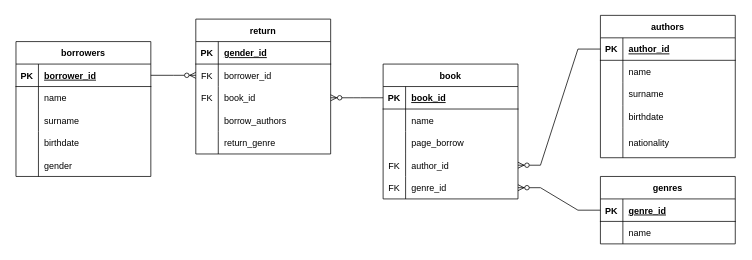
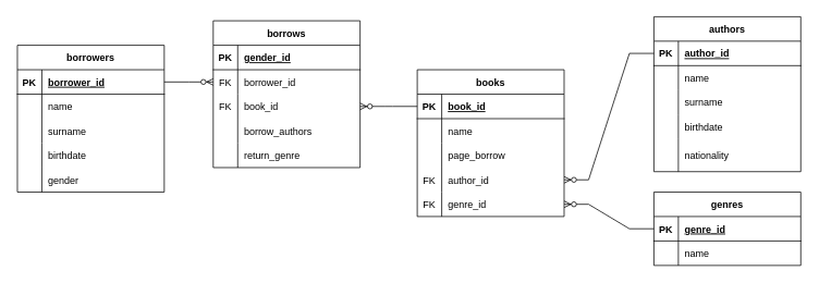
- <mxCell id="18" value="return" style="shape=table;startSize=30;container=1;collapsible=1;childLayout=tableLayout;fixedRows=1;rowLines=0;fontStyle=1;align=center;resizeLast=1;" parent="1" vertex="1"><mxGeometry x="260" y="25" width="180" height="180" as="geometry" /></mxCell>
+ <mxCell id="18" value="borrows" style="shape=table;startSize=30;container=1;collapsible=1;childLayout=tableLayout;fixedRows=1;rowLines=0;fontStyle=1;align=center;resizeLast=1;" parent="1" vertex="1"><mxGeometry x="260" y="25" width="180" height="180" as="geometry" /></mxCell>
- <mxCell id="34" value="book" style="shape=table;startSize=30;container=1;collapsible=1;childLayout=tableLayout;fixedRows=1;rowLines=0;fontStyle=1;align=center;resizeLast=1;" parent="1" vertex="1"><mxGeometry x="510" y="85" width="180" height="180" as="geometry" /></mxCell>
+ <mxCell id="34" value="books" style="shape=table;startSize=30;container=1;collapsible=1;childLayout=tableLayout;fixedRows=1;rowLines=0;fontStyle=1;align=center;resizeLast=1;" parent="1" vertex="1"><mxGeometry x="510" y="85" width="180" height="180" as="geometry" /></mxCell>
